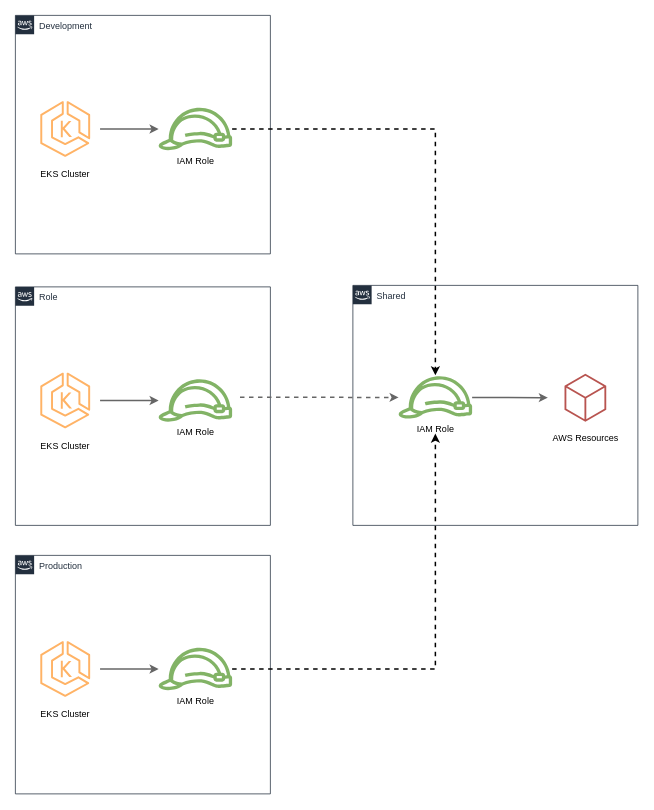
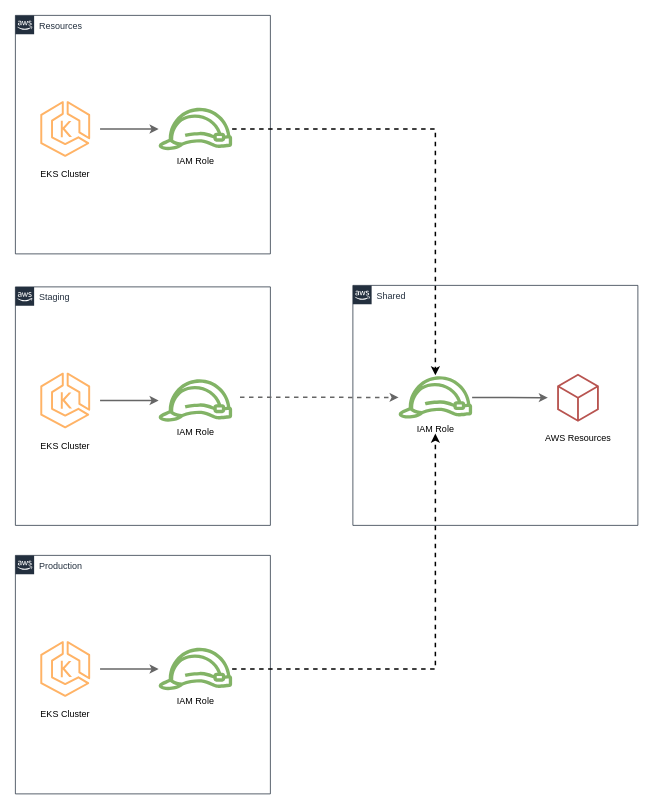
- <mxCell id="16" value="Development" style="points=[[0,0],[0.25,0],[0.5,0],[0.75,0],[1,0],[1,0.25],[1,0.5],[1,0.75],[1,1],[0.75,1],[0.5,1],[0.25,1],[0,1],[0,0.75],[0,0.5],[0,0.25]];outlineConnect=0;gradientColor=none;html=1;whiteSpace=wrap;fontSize=12;fontStyle=0;container=1;pointerEvents=0;collapsible=0;recursiveResize=0;shape=mxgraph.aws4.group;grIcon=mxgraph.aws4.group_aws_cloud_alt;strokeColor=#232F3E;fillColor=none;verticalAlign=top;align=left;spacingLeft=30;fontColor=#232F3E;dashed=0;" vertex="1" parent="1"><mxGeometry x="20" y="20" width="340" height="318" as="geometry" /></mxCell>
+ <mxCell id="16" value="Resources" style="points=[[0,0],[0.25,0],[0.5,0],[0.75,0],[1,0],[1,0.25],[1,0.5],[1,0.75],[1,1],[0.75,1],[0.5,1],[0.25,1],[0,1],[0,0.75],[0,0.5],[0,0.25]];outlineConnect=0;gradientColor=none;html=1;whiteSpace=wrap;fontSize=12;fontStyle=0;container=1;pointerEvents=0;collapsible=0;recursiveResize=0;shape=mxgraph.aws4.group;grIcon=mxgraph.aws4.group_aws_cloud_alt;strokeColor=#232F3E;fillColor=none;verticalAlign=top;align=left;spacingLeft=30;fontColor=#232F3E;dashed=0;" vertex="1" parent="1"><mxGeometry x="20" y="20" width="340" height="318" as="geometry" /></mxCell>
- <mxCell id="2" value="Role" style="points=[[0,0],[0.25,0],[0.5,0],[0.75,0],[1,0],[1,0.25],[1,0.5],[1,0.75],[1,1],[0.75,1],[0.5,1],[0.25,1],[0,1],[0,0.75],[0,0.5],[0,0.25]];outlineConnect=0;gradientColor=none;html=1;whiteSpace=wrap;fontSize=12;fontStyle=0;container=1;pointerEvents=0;collapsible=0;recursiveResize=0;shape=mxgraph.aws4.group;grIcon=mxgraph.aws4.group_aws_cloud_alt;strokeColor=#232F3E;fillColor=none;verticalAlign=top;align=left;spacingLeft=30;fontColor=#232F3E;dashed=0;" parent="1" vertex="1"><mxGeometry x="20" y="382" width="340" height="318" as="geometry" /></mxCell>
+ <mxCell id="2" value="Staging" style="points=[[0,0],[0.25,0],[0.5,0],[0.75,0],[1,0],[1,0.25],[1,0.5],[1,0.75],[1,1],[0.75,1],[0.5,1],[0.25,1],[0,1],[0,0.75],[0,0.5],[0,0.25]];outlineConnect=0;gradientColor=none;html=1;whiteSpace=wrap;fontSize=12;fontStyle=0;container=1;pointerEvents=0;collapsible=0;recursiveResize=0;shape=mxgraph.aws4.group;grIcon=mxgraph.aws4.group_aws_cloud_alt;strokeColor=#232F3E;fillColor=none;verticalAlign=top;align=left;spacingLeft=30;fontColor=#232F3E;dashed=0;" parent="1" vertex="1"><mxGeometry x="20" y="382" width="340" height="318" as="geometry" /></mxCell>
- <mxCell id="9" value="AWS Resources" style="sketch=0;points=[[0,0,0],[0.25,0,0],[0.5,0,0],[0.75,0,0],[1,0,0],[0,1,0],[0.25,1,0],[0.5,1,0],[0.75,1,0],[1,1,0],[0,0.25,0],[0,0.5,0],[0,0.75,0],[1,0.25,0],[1,0.5,0],[1,0.75,0]];gradientDirection=north;outlineConnect=0;fillColor=none;strokeColor=#b85450;dashed=0;verticalLabelPosition=bottom;verticalAlign=top;align=center;html=1;fontSize=12;fontStyle=0;aspect=fixed;shape=mxgraph.aws4.resourceIcon;resIcon=mxgraph.aws4.general;connectable=1;strokeOpacity=100;strokeWidth=11;" parent="6" vertex="1"><mxGeometry x="260" y="109.71" width="100" height="80.29" as="geometry" /></mxCell>
+ <mxCell id="9" value="AWS Resources" style="sketch=0;points=[[0,0,0],[0.25,0,0],[0.5,0,0],[0.75,0,0],[1,0,0],[0,1,0],[0.25,1,0],[0.5,1,0],[0.75,1,0],[1,1,0],[0,0.25,0],[0,0.5,0],[0,0.75,0],[1,0.25,0],[1,0.5,0],[1,0.75,0]];gradientDirection=north;outlineConnect=0;fillColor=none;strokeColor=#b85450;dashed=0;verticalLabelPosition=bottom;verticalAlign=top;align=center;html=1;fontSize=12;fontStyle=0;aspect=fixed;shape=mxgraph.aws4.resourceIcon;resIcon=mxgraph.aws4.general;connectable=1;strokeOpacity=100;strokeWidth=11;" parent="6" vertex="1"><mxGeometry x="260" y="109.71" width="80.29" height="80.29" as="geometry" /></mxCell>
